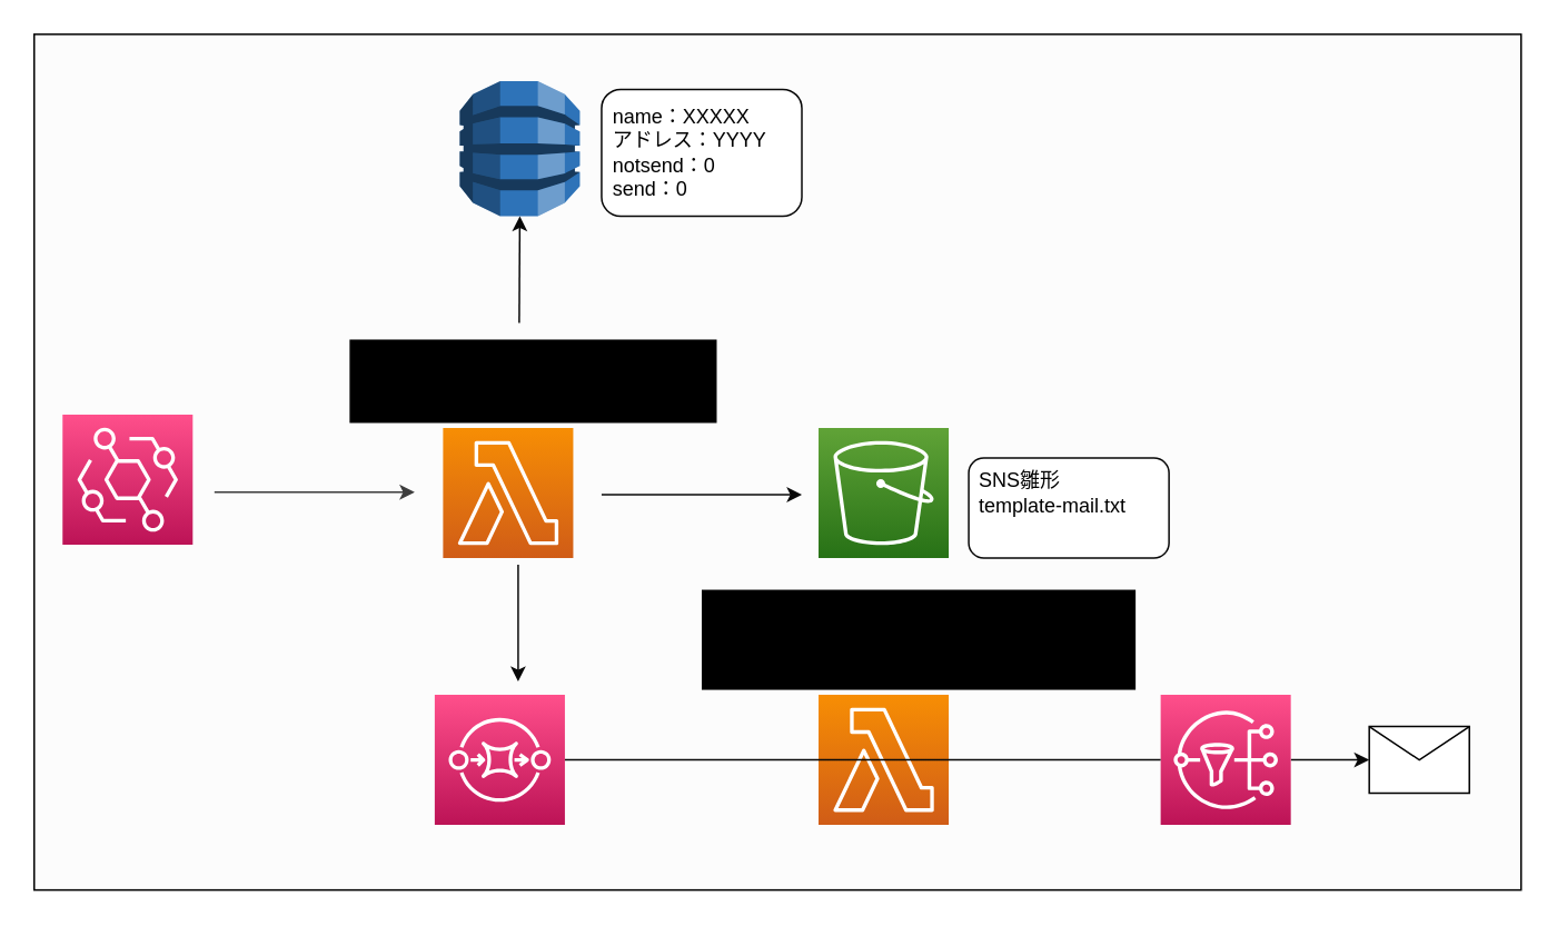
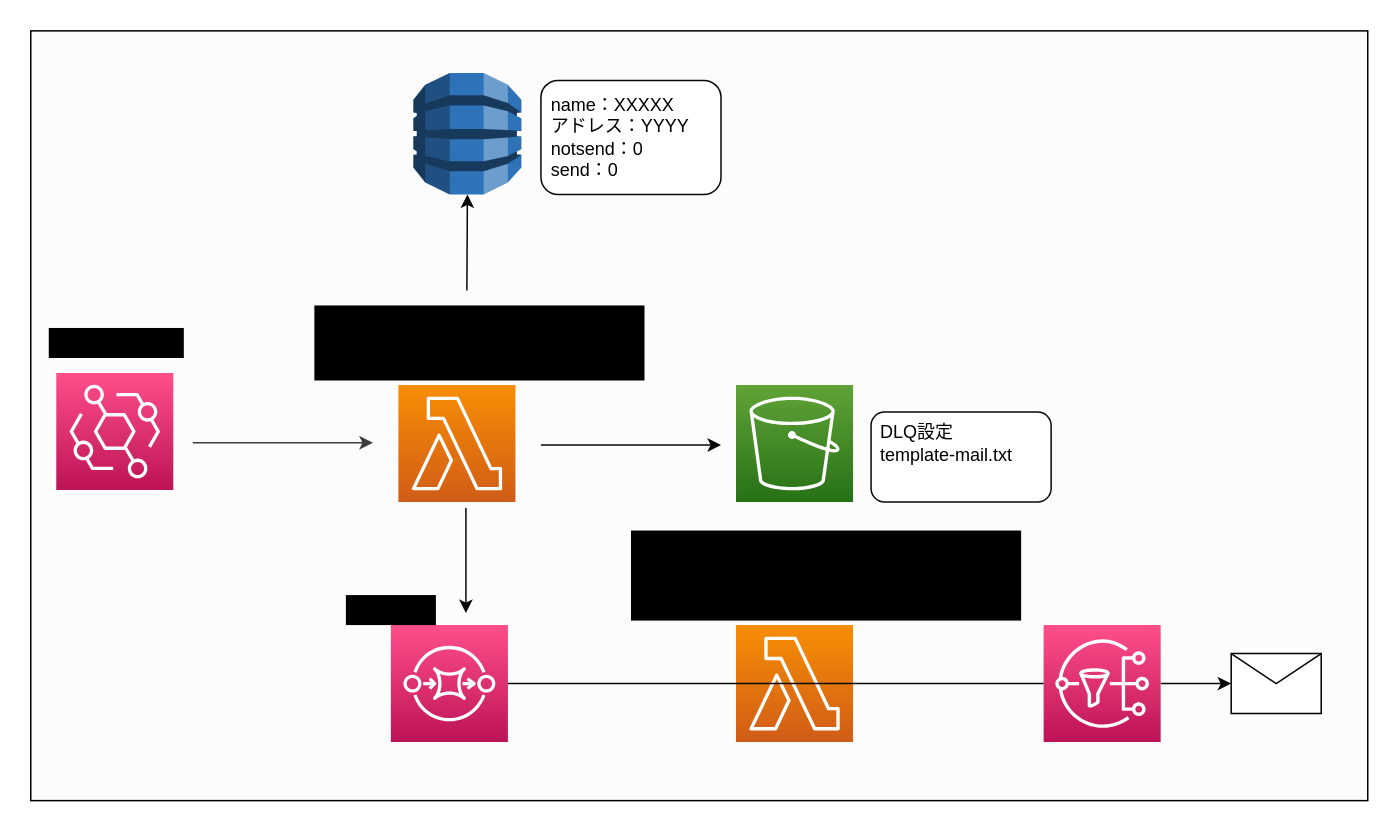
+ <mxCell id="17" value="Cron 10分ごと" style="text;html=1;resizable=0;autosize=1;align=center;verticalAlign=middle;points=[];fillColor=#000000;strokeColor=none;rounded=0;" vertex="1" parent="1"><mxGeometry x="32" y="218" width="90" height="20" as="geometry" /></mxCell>
- <mxCell id="6" value="&lt;div style=&quot;text-align: left&quot;&gt;&lt;span&gt;SNS雛形&lt;/span&gt;&lt;/div&gt;&lt;div style=&quot;text-align: left&quot;&gt;&lt;span&gt;template-mail.txt&lt;/span&gt;&lt;/div&gt;" style="text;html=1;resizable=0;autosize=1;align=center;verticalAlign=middle;points=[];fillColor=none;strokeColor=none;rounded=0;" parent="1" vertex="1"><mxGeometry x="580" y="280" width="100" height="30" as="geometry" /></mxCell>
+ <mxCell id="6" value="&lt;div style=&quot;text-align: left&quot;&gt;&lt;span&gt;DLQ設定&lt;/span&gt;&lt;/div&gt;&lt;div style=&quot;text-align: left&quot;&gt;&lt;span&gt;template-mail.txt&lt;/span&gt;&lt;/div&gt;" style="text;html=1;resizable=0;autosize=1;align=center;verticalAlign=middle;points=[];fillColor=none;strokeColor=none;rounded=0;" parent="1" vertex="1"><mxGeometry x="580" y="280" width="100" height="30" as="geometry" /></mxCell>
+ <mxCell id="19" value="DLQ設定" style="text;html=1;resizable=0;autosize=1;align=center;verticalAlign=middle;points=[];fillColor=#000000;strokeColor=none;rounded=0;" vertex="1" parent="1"><mxGeometry x="230" y="396" width="60" height="20" as="geometry" /></mxCell>
